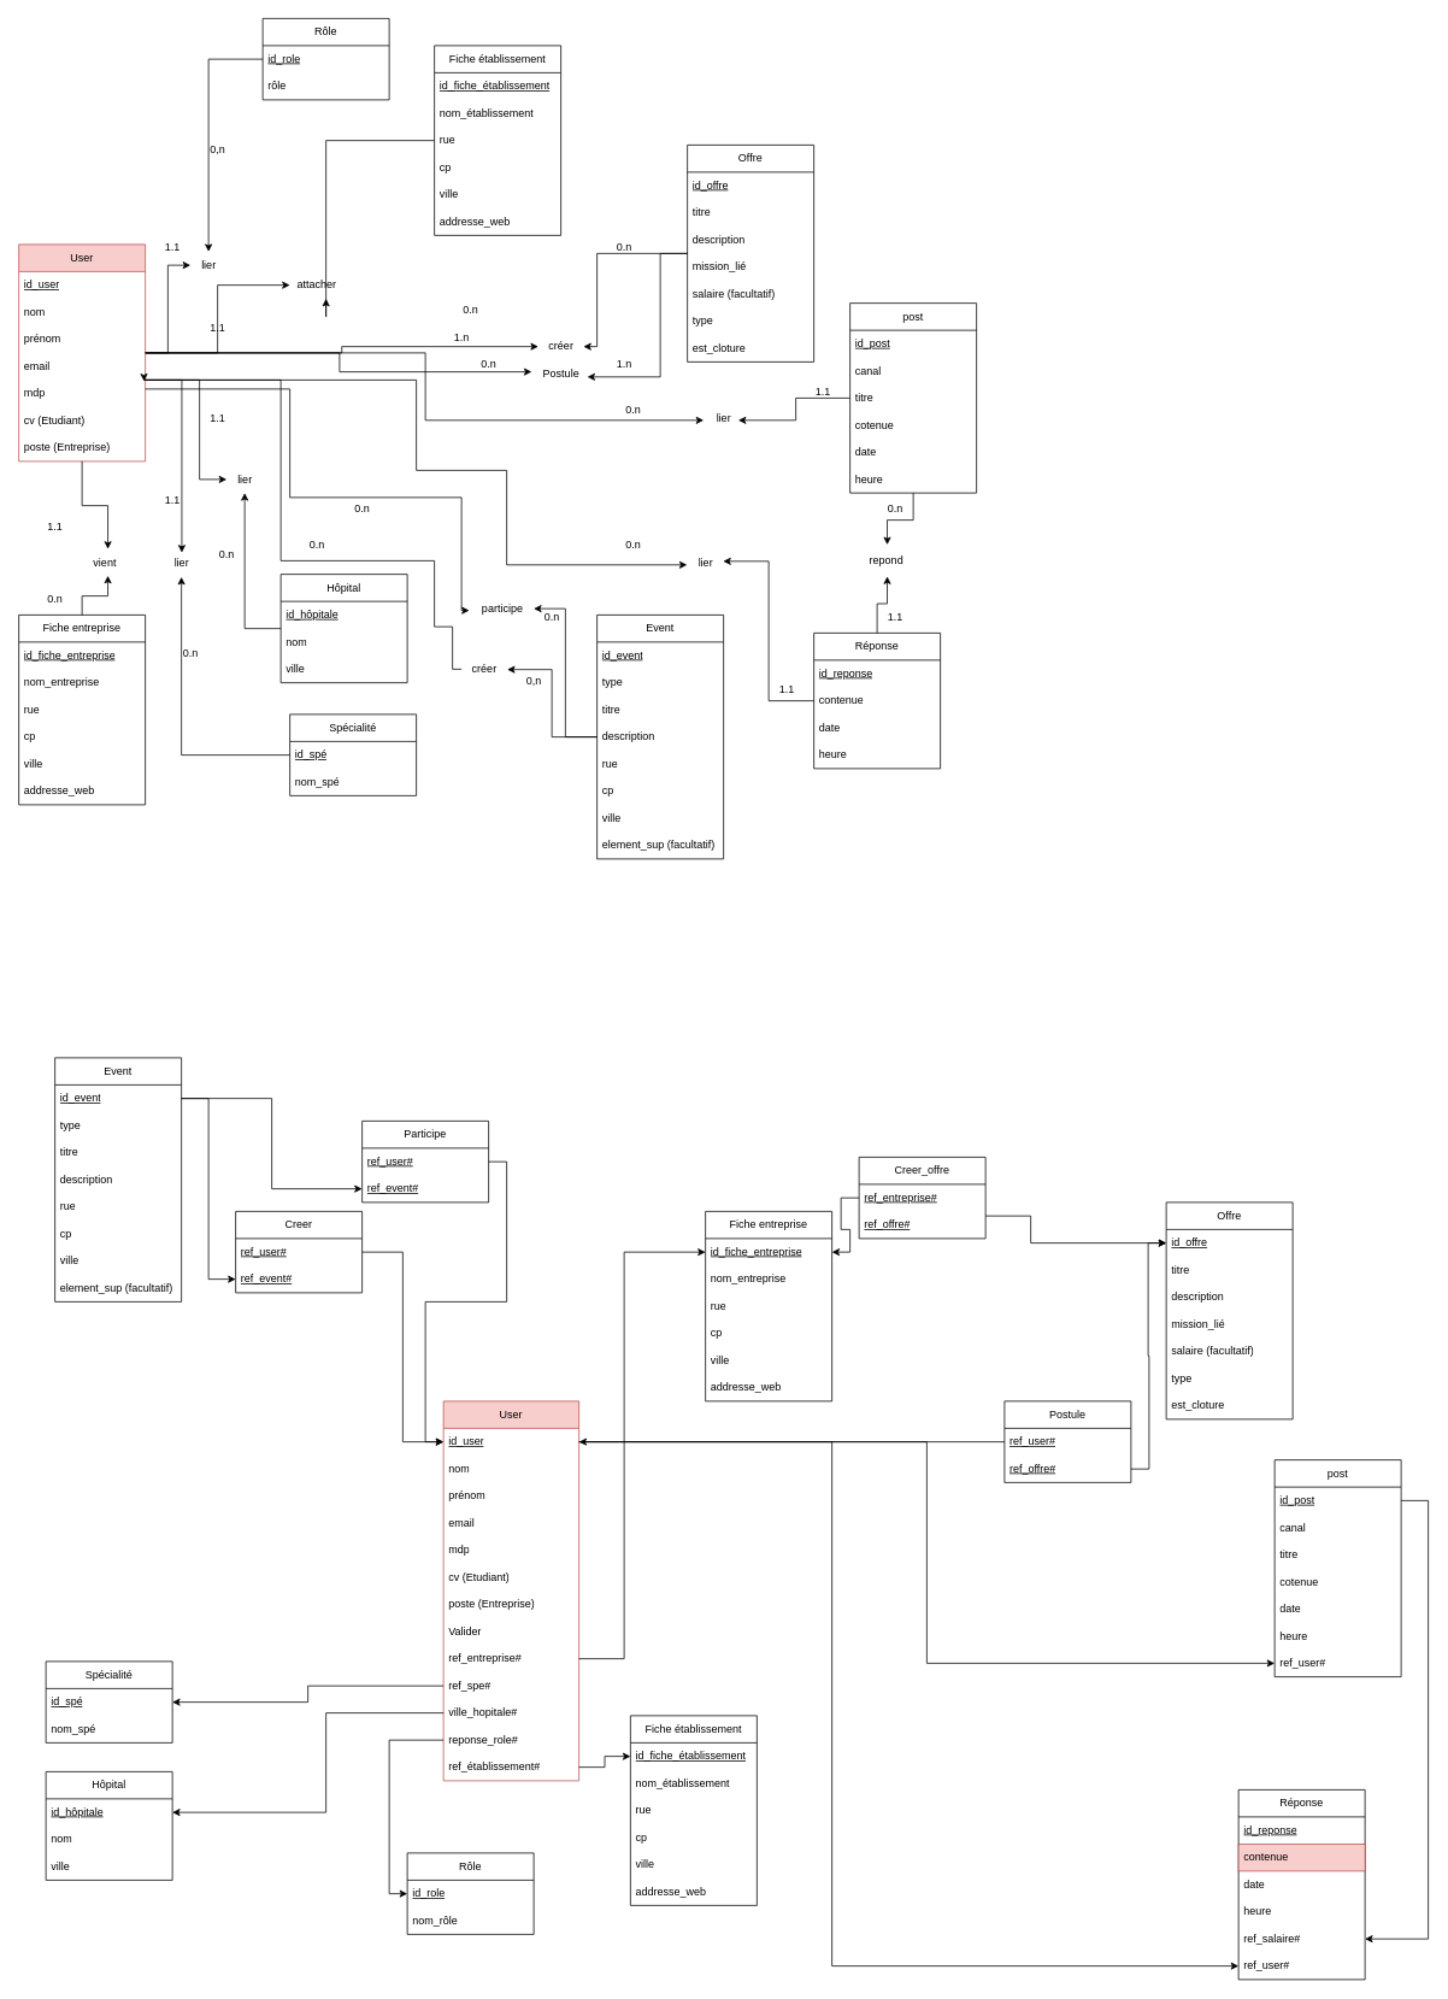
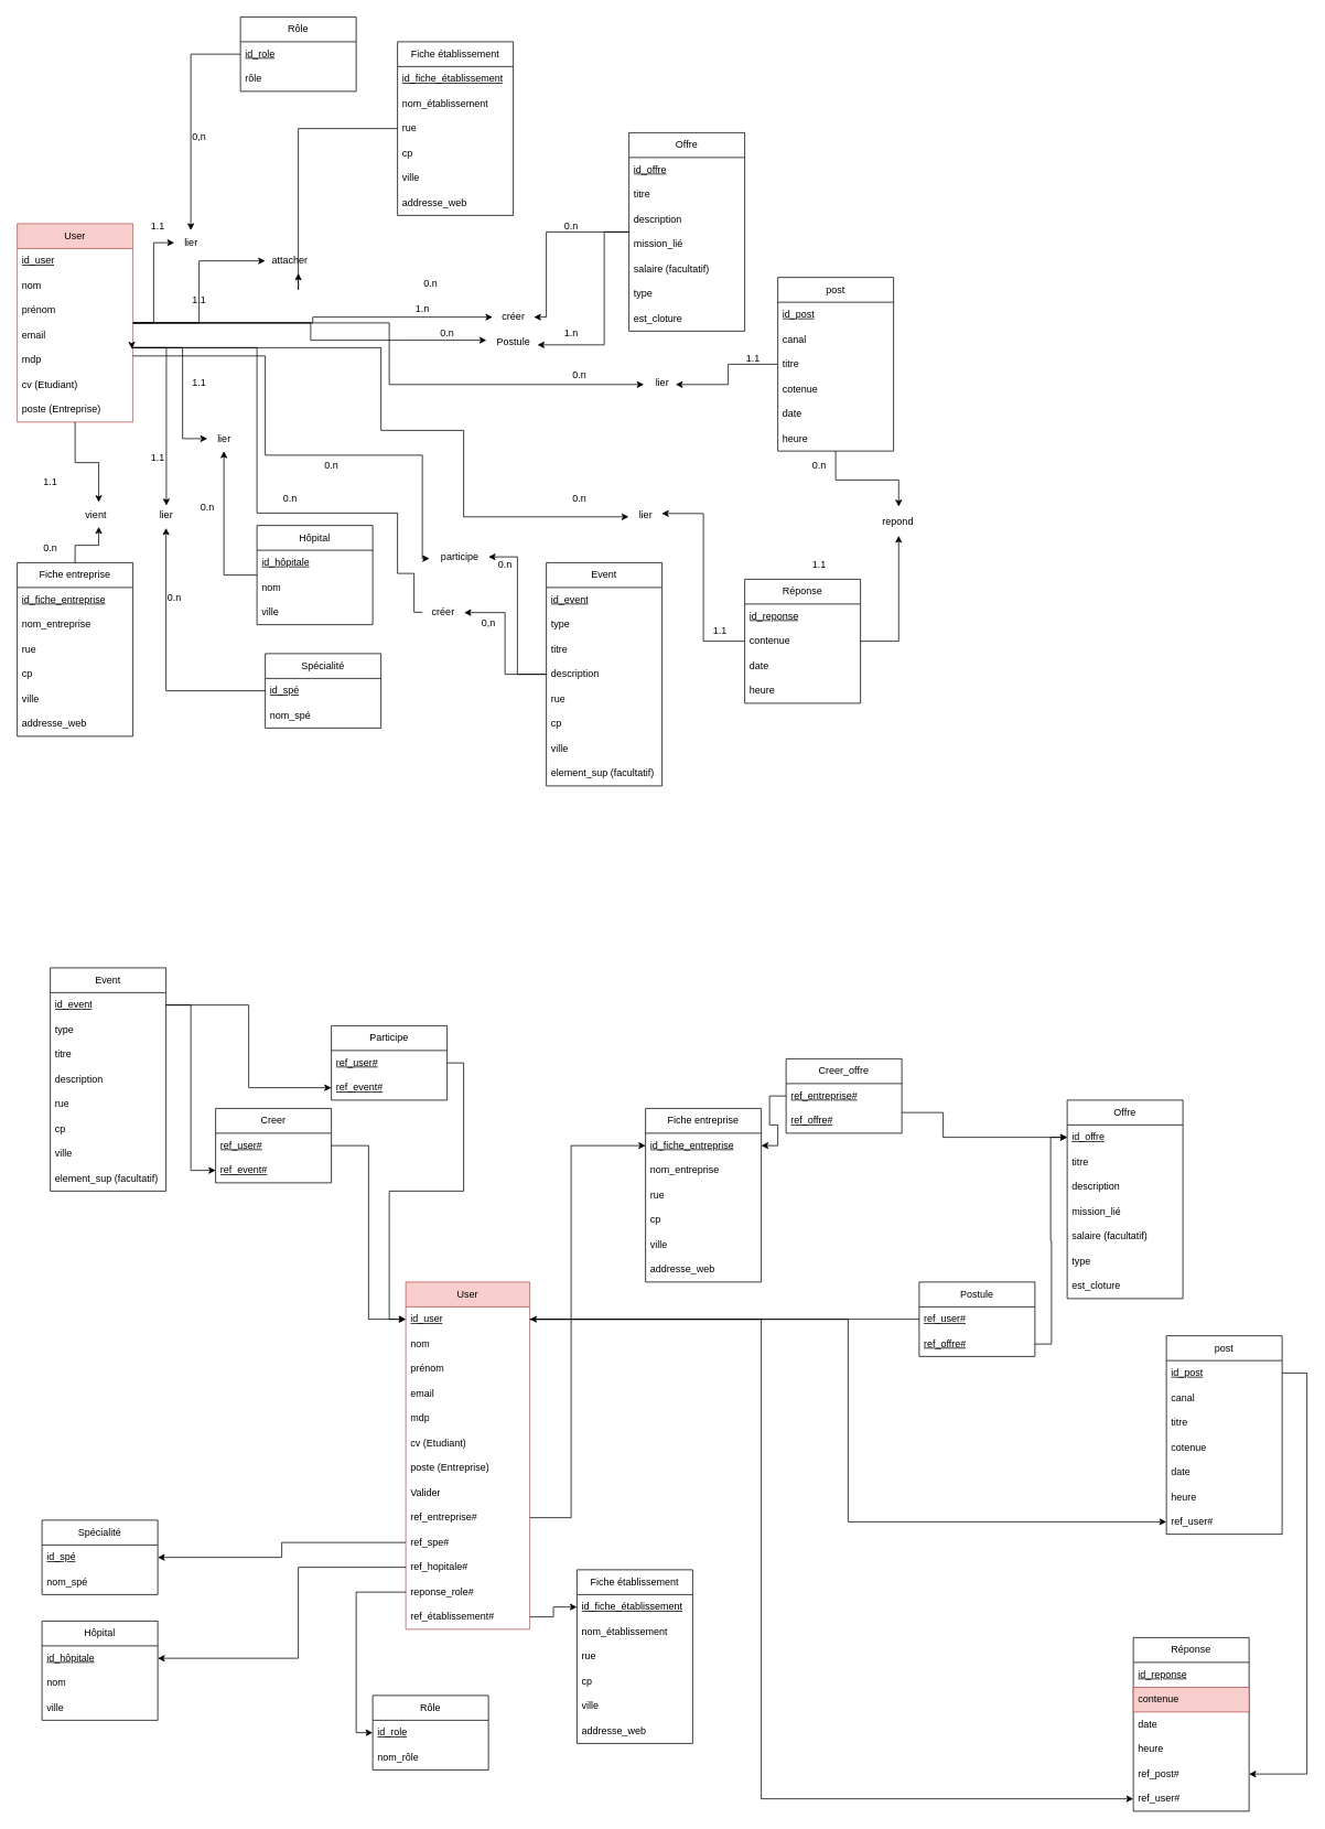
- <mxCell id="92" value="repond" style="text;html=1;align=center;verticalAlign=middle;resizable=0;points=[];autosize=1;strokeColor=none;fillColor=none;" parent="1" vertex="1"><mxGeometry x="950" y="605" width="60" height="30" as="geometry" /></mxCell>
+ <mxCell id="92" value="repond" style="text;html=1;align=center;verticalAlign=middle;resizable=0;points=[];autosize=1;strokeColor=none;fillColor=none;" parent="1" vertex="1"><mxGeometry x="1055" y="615" width="60" height="30" as="geometry" /></mxCell>
- <mxCell id="134" value="ville_hopitale#" style="text;strokeColor=none;fillColor=none;align=left;verticalAlign=middle;spacingLeft=4;spacingRight=4;overflow=hidden;points=[[0,0.5],[1,0.5]];portConstraint=eastwest;rotatable=0;whiteSpace=wrap;html=1;" parent="123" vertex="1"><mxGeometry y="330" width="150" height="30" as="geometry" /></mxCell>
+ <mxCell id="134" value="ref_hopitale#" style="text;strokeColor=none;fillColor=none;align=left;verticalAlign=middle;spacingLeft=4;spacingRight=4;overflow=hidden;points=[[0,0.5],[1,0.5]];portConstraint=eastwest;rotatable=0;whiteSpace=wrap;html=1;" parent="123" vertex="1"><mxGeometry y="330" width="150" height="30" as="geometry" /></mxCell>
- <mxCell id="191" value="ref_salaire#" style="text;strokeColor=none;fillColor=none;align=left;verticalAlign=middle;spacingLeft=4;spacingRight=4;overflow=hidden;points=[[0,0.5],[1,0.5]];portConstraint=eastwest;rotatable=0;whiteSpace=wrap;html=1;" parent="186" vertex="1"><mxGeometry y="150" width="140" height="30" as="geometry" /></mxCell>
+ <mxCell id="191" value="ref_post#" style="text;strokeColor=none;fillColor=none;align=left;verticalAlign=middle;spacingLeft=4;spacingRight=4;overflow=hidden;points=[[0,0.5],[1,0.5]];portConstraint=eastwest;rotatable=0;whiteSpace=wrap;html=1;" parent="186" vertex="1"><mxGeometry y="150" width="140" height="30" as="geometry" /></mxCell>
